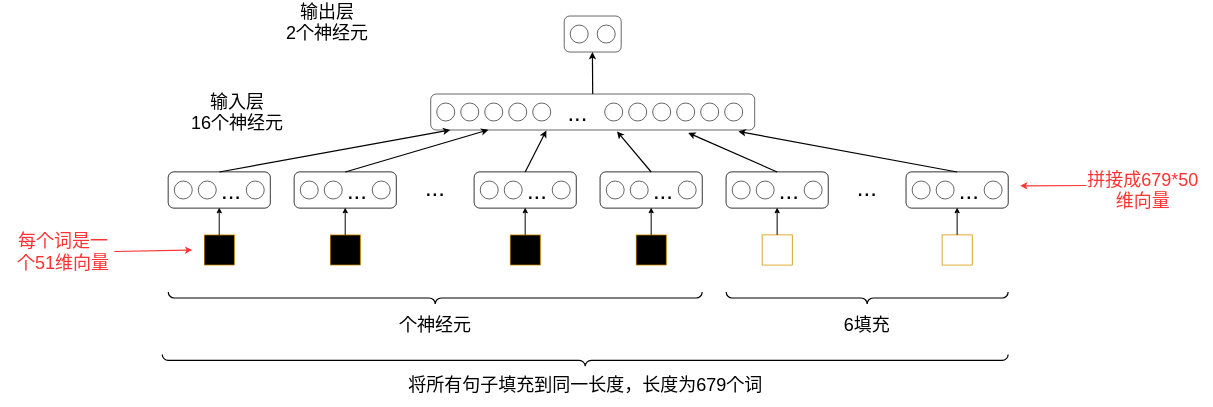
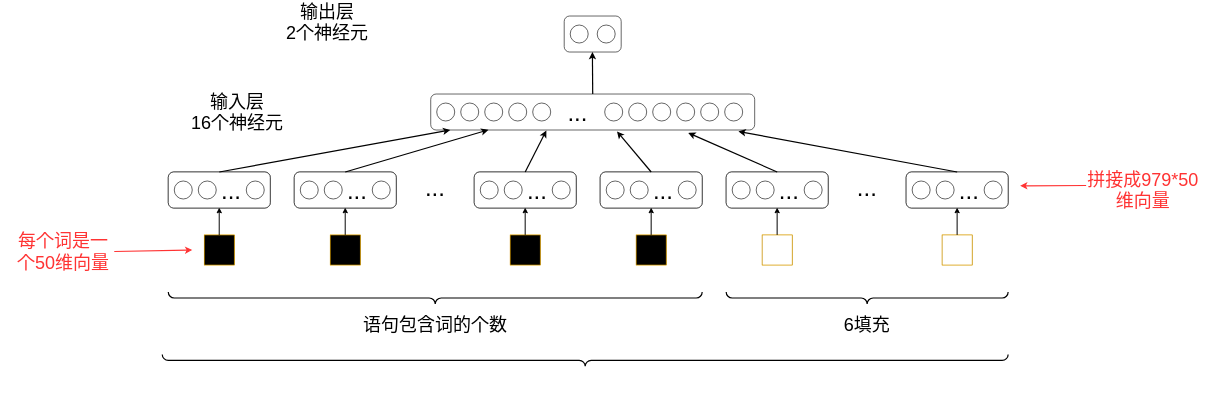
- <mxCell id="120" value="拼接成679*50维向量" style="text;html=1;strokeColor=none;fillColor=none;align=center;verticalAlign=middle;whiteSpace=wrap;rounded=0;labelBackgroundColor=none;fontSize=30;fontColor=#FF3333;" vertex="1" parent="1"><mxGeometry x="1810" y="300" width="190" height="30" as="geometry" /></mxCell>
+ <mxCell id="120" value="拼接成979*50维向量" style="text;html=1;strokeColor=none;fillColor=none;align=center;verticalAlign=middle;whiteSpace=wrap;rounded=0;labelBackgroundColor=none;fontSize=30;fontColor=#FF3333;" vertex="1" parent="1"><mxGeometry x="1810" y="300" width="190" height="30" as="geometry" /></mxCell>
- <mxCell id="142" value="每个词是一个51维向量" style="text;html=1;strokeColor=none;fillColor=none;align=center;verticalAlign=middle;whiteSpace=wrap;rounded=0;labelBackgroundColor=none;fontSize=30;fontColor=#FF3333;" vertex="1" parent="1"><mxGeometry x="20" y="395" width="170" height="45" as="geometry" /></mxCell>
+ <mxCell id="142" value="每个词是一个50维向量" style="text;html=1;strokeColor=none;fillColor=none;align=center;verticalAlign=middle;whiteSpace=wrap;rounded=0;labelBackgroundColor=none;fontSize=30;fontColor=#FF3333;" vertex="1" parent="1"><mxGeometry x="20" y="395" width="170" height="45" as="geometry" /></mxCell>
- <mxCell id="3" value="个神经元" style="text;html=1;strokeColor=none;fillColor=none;align=center;verticalAlign=middle;whiteSpace=wrap;rounded=0;labelBackgroundColor=none;fontSize=30;fontColor=default;" vertex="1" parent="1"><mxGeometry x="598.13" y="525" width="253.75" height="30" as="geometry" /></mxCell>
+ <mxCell id="3" value="语句包含词的个数" style="text;html=1;strokeColor=none;fillColor=none;align=center;verticalAlign=middle;whiteSpace=wrap;rounded=0;labelBackgroundColor=none;fontSize=30;fontColor=default;" vertex="1" parent="1"><mxGeometry x="598.13" y="525" width="253.75" height="30" as="geometry" /></mxCell>
- <mxCell id="119" value="将所有句子填充到同一长度，长度为679个词" style="text;html=1;strokeColor=none;fillColor=none;align=center;verticalAlign=middle;whiteSpace=wrap;rounded=0;labelBackgroundColor=none;fontSize=30;fontColor=#000000;" vertex="1" parent="1"><mxGeometry x="668.75" y="625" width="612.5" height="30" as="geometry" /></mxCell>
